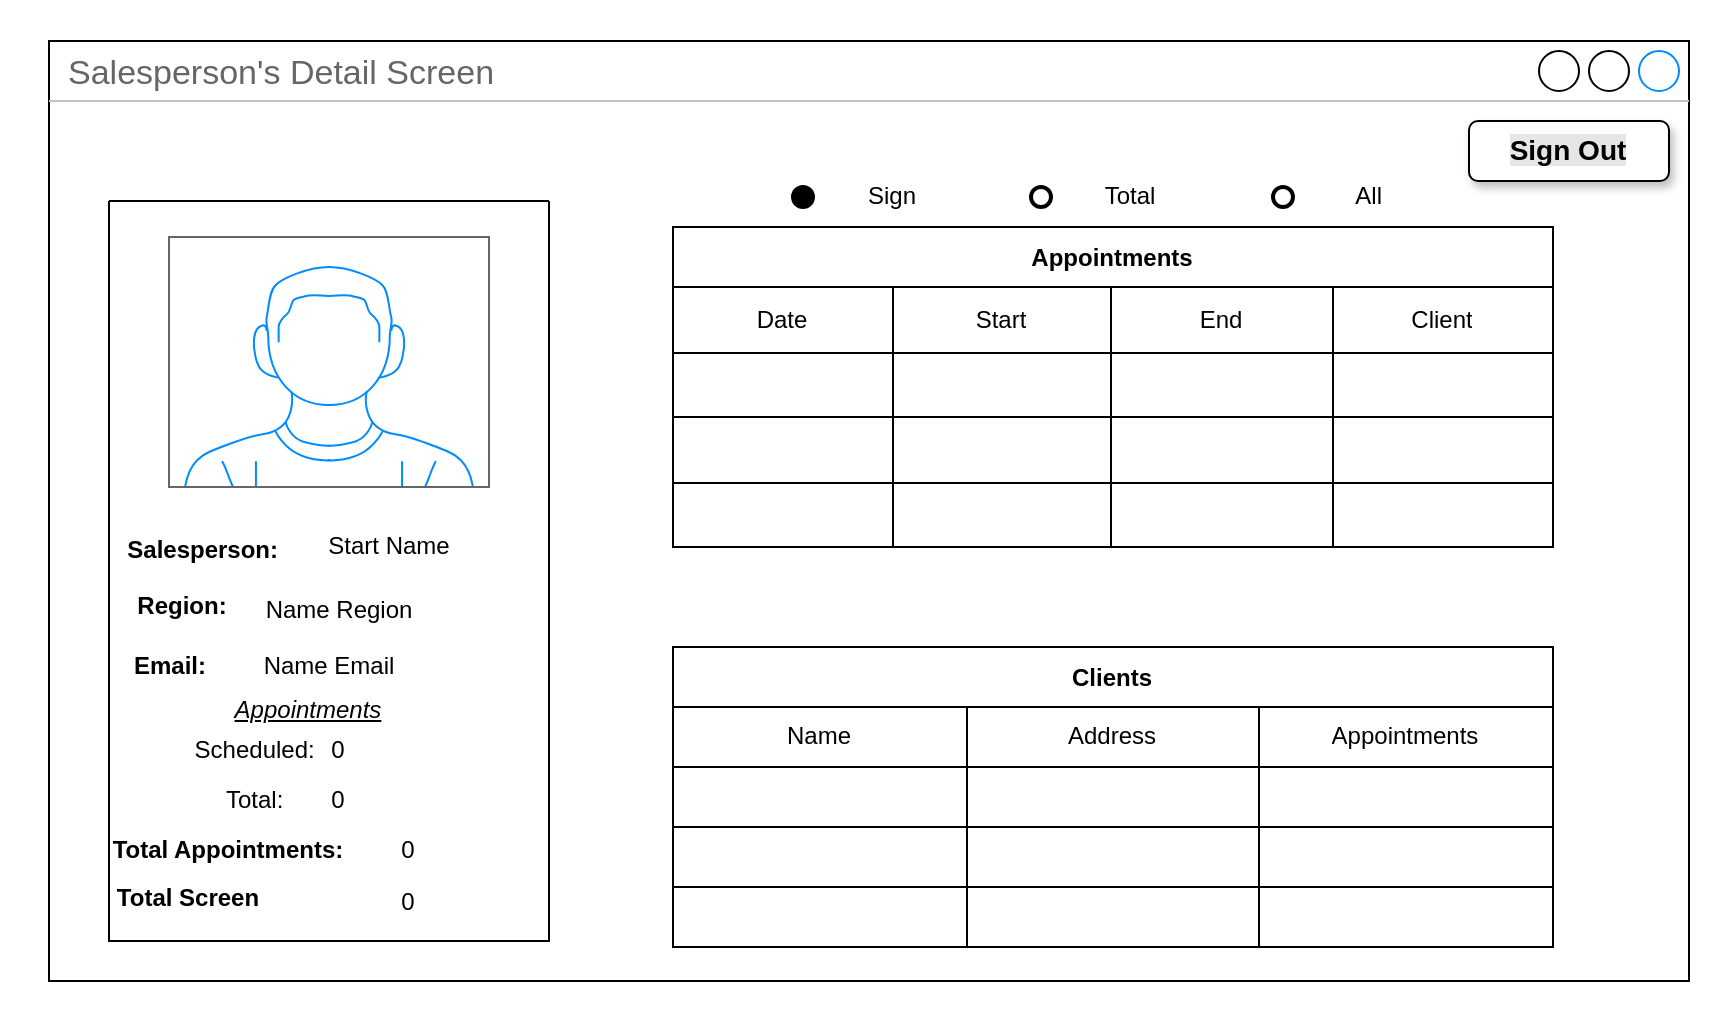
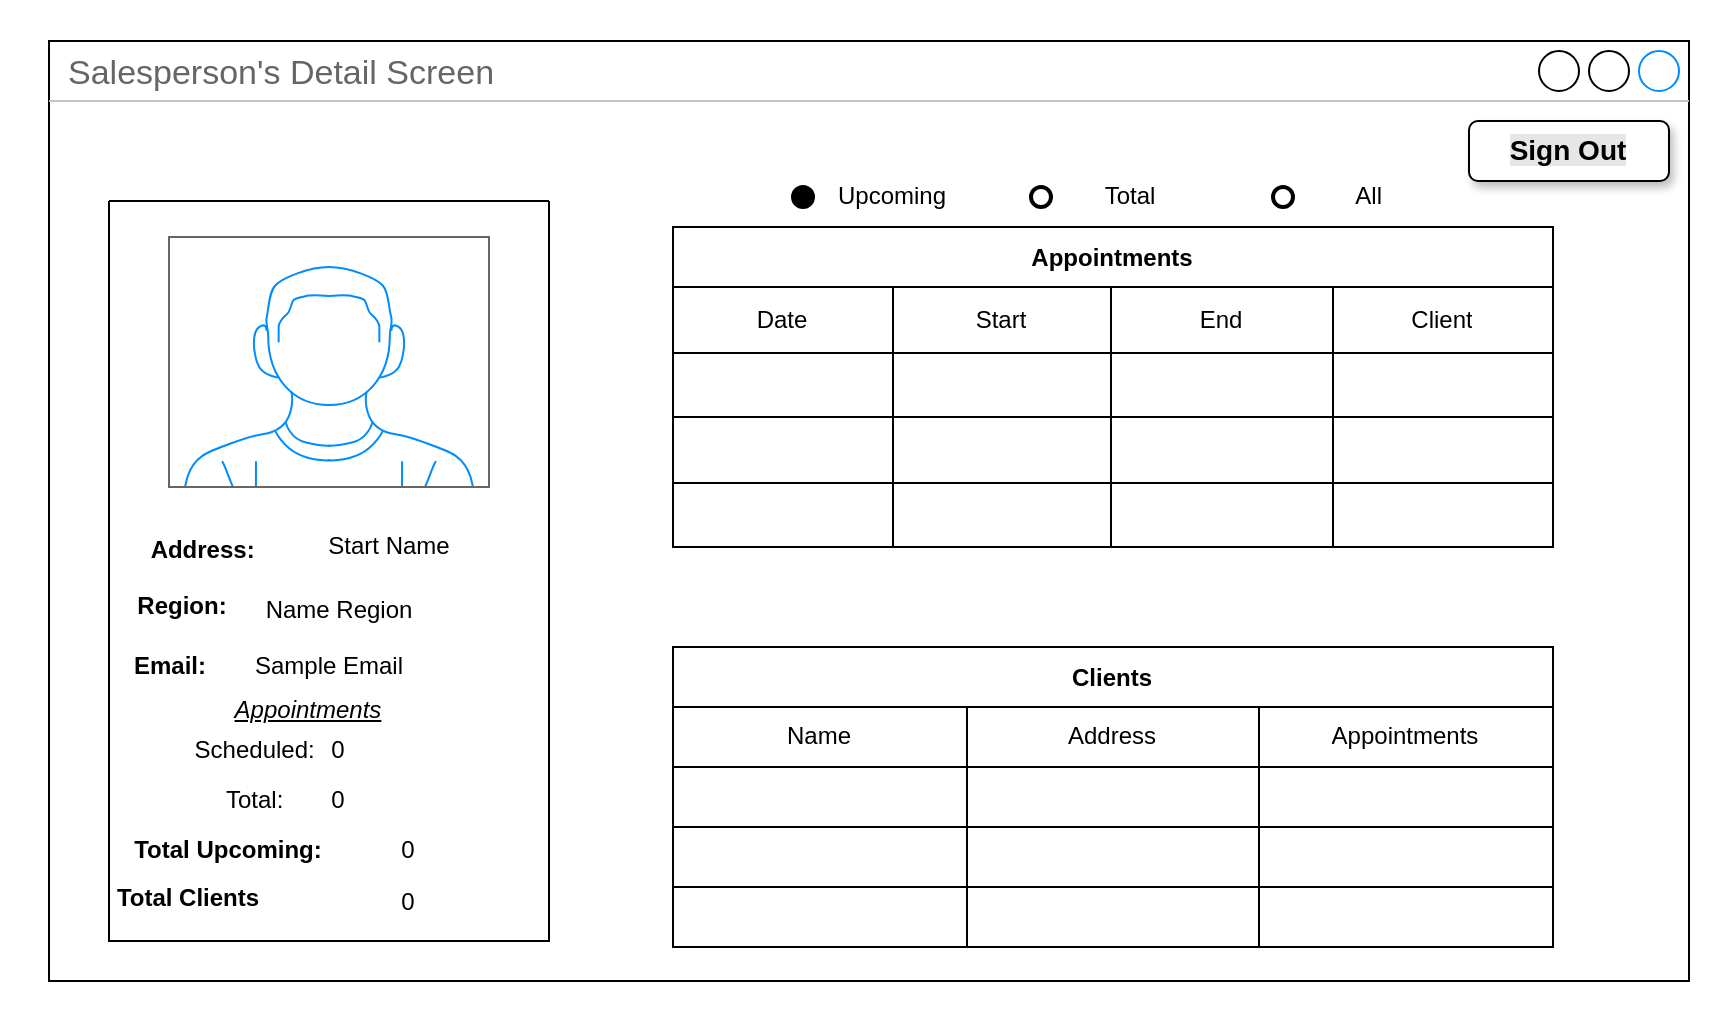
- <mxCell id="59" value="&lt;font style=&quot;font-size: 12px;&quot;&gt;Sign&lt;/font&gt;" style="text;strokeColor=none;align=center;fillColor=none;html=1;verticalAlign=middle;whiteSpace=wrap;rounded=0;fontSize=10;" parent="1" vertex="1"><mxGeometry x="416" y="93" width="60" height="10" as="geometry" /></mxCell>
+ <mxCell id="59" value="&lt;font style=&quot;font-size: 12px;&quot;&gt;Upcoming&lt;/font&gt;" style="text;strokeColor=none;align=center;fillColor=none;html=1;verticalAlign=middle;whiteSpace=wrap;rounded=0;fontSize=10;" parent="1" vertex="1"><mxGeometry x="416" y="93" width="60" height="10" as="geometry" /></mxCell>
- <mxCell id="5" value="&lt;b&gt;Salesperson:&amp;nbsp;&lt;/b&gt;" style="text;strokeColor=none;align=center;fillColor=none;html=1;verticalAlign=middle;whiteSpace=wrap;rounded=0;movable=1;resizable=1;rotatable=1;deletable=1;editable=1;connectable=1;" parent="4" vertex="1"><mxGeometry x="-16" y="159.5" width="130" height="30" as="geometry" /></mxCell>
+ <mxCell id="5" value="&lt;b&gt;Address:&amp;nbsp;&lt;/b&gt;" style="text;strokeColor=none;align=center;fillColor=none;html=1;verticalAlign=middle;whiteSpace=wrap;rounded=0;movable=1;resizable=1;rotatable=1;deletable=1;editable=1;connectable=1;" parent="4" vertex="1"><mxGeometry x="-16" y="159.5" width="130" height="30" as="geometry" /></mxCell>
- <mxCell id="15" value="Name Email" style="text;html=1;align=center;verticalAlign=middle;resizable=0;points=[];autosize=1;strokeColor=none;fillColor=none;" parent="4" vertex="1"><mxGeometry x="60" y="217.5" width="100" height="30" as="geometry" /></mxCell>
+ <mxCell id="15" value="Sample Email" style="text;html=1;align=center;verticalAlign=middle;resizable=0;points=[];autosize=1;strokeColor=none;fillColor=none;" parent="4" vertex="1"><mxGeometry x="60" y="217.5" width="100" height="30" as="geometry" /></mxCell>
- <mxCell id="7" value="&lt;b&gt;Total Appointments:&lt;/b&gt;" style="text;strokeColor=none;align=center;fillColor=none;html=1;verticalAlign=middle;whiteSpace=wrap;rounded=0;" parent="4" vertex="1"><mxGeometry y="310" width="120" height="30" as="geometry" /></mxCell>
+ <mxCell id="7" value="&lt;b&gt;Total Upcoming:&lt;/b&gt;" style="text;strokeColor=none;align=center;fillColor=none;html=1;verticalAlign=middle;whiteSpace=wrap;rounded=0;" parent="4" vertex="1"><mxGeometry y="310" width="120" height="30" as="geometry" /></mxCell>
- <mxCell id="17" value="&lt;b&gt;Total Screen&lt;/b&gt;" style="text;strokeColor=none;align=center;fillColor=none;html=1;verticalAlign=middle;whiteSpace=wrap;rounded=0;" parent="4" vertex="1"><mxGeometry y="334" width="80" height="30" as="geometry" /></mxCell>
+ <mxCell id="17" value="&lt;b&gt;Total Clients&lt;/b&gt;" style="text;strokeColor=none;align=center;fillColor=none;html=1;verticalAlign=middle;whiteSpace=wrap;rounded=0;" parent="4" vertex="1"><mxGeometry y="334" width="80" height="30" as="geometry" /></mxCell>
